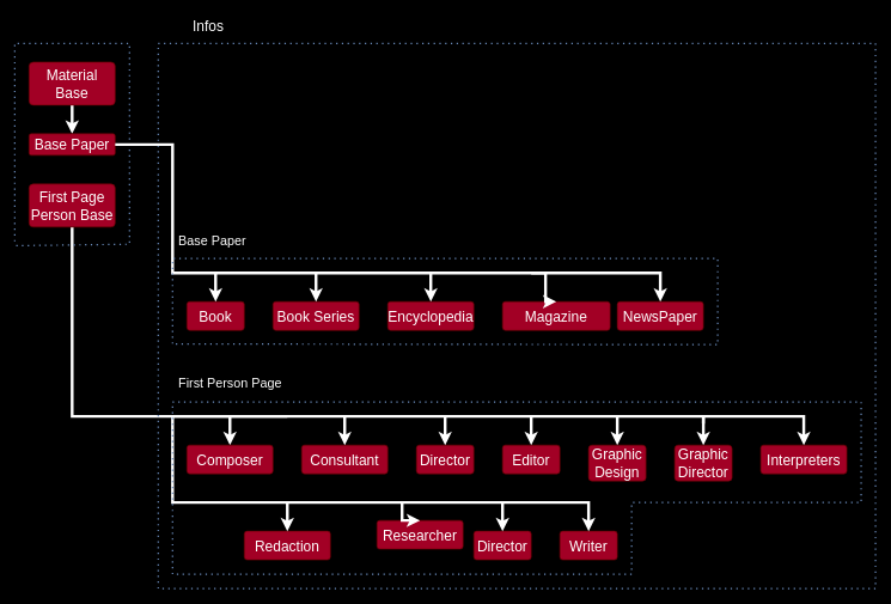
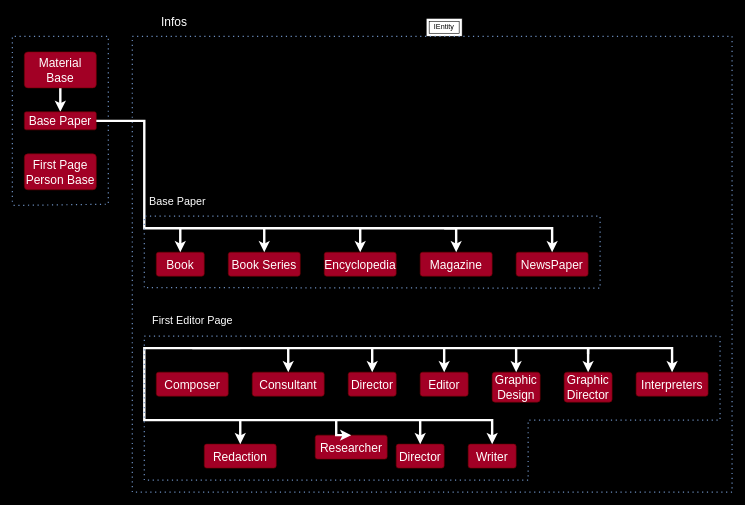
+ <mxCell id="2" value="IEntity" style="shape=ext;margin=3;double=1;whiteSpace=wrap;html=1;align=center;" parent="1" vertex="1"><mxGeometry x="710" y="30" width="60" height="30" as="geometry" /></mxCell>
- <mxCell id="38" value="Magazine" style="rounded=1;arcSize=10;whiteSpace=wrap;html=1;align=center;fontSize=20;fillColor=#a20025;strokeColor=#6F0000;fontColor=#ffffff;" vertex="1" parent="1"><mxGeometry x="700" y="420" width="150" height="40" as="geometry" /></mxCell>
+ <mxCell id="38" value="Magazine" style="rounded=1;arcSize=10;whiteSpace=wrap;html=1;align=center;fontSize=20;fillColor=#a20025;strokeColor=#6F0000;fontColor=#ffffff;" vertex="1" parent="1"><mxGeometry x="700" y="420" width="120" height="40" as="geometry" /></mxCell>
- <mxCell id="5" style="edgeStyle=orthogonalEdgeStyle;rounded=0;jumpSize=13;orthogonalLoop=1;jettySize=auto;html=1;entryX=0.5;entryY=0;entryDx=0;entryDy=0;strokeColor=#FFFFFF;strokeWidth=4;" parent="1" source="6" target="10" edge="1"><mxGeometry relative="1" as="geometry"><Array as="points"><mxPoint x="100" y="580" /><mxPoint x="320" y="580" /></Array></mxGeometry></mxCell>
- <mxCell id="33" value="First Person Page" style="text;html=1;align=center;verticalAlign=middle;resizable=0;points=[];autosize=1;strokeColor=none;fillColor=none;fontColor=#FFFFFF;fontSize=18;" parent="1" vertex="1"><mxGeometry x="240" y="520" width="160" height="30" as="geometry" /></mxCell>
+ <mxCell id="33" value="First Editor Page" style="text;html=1;align=center;verticalAlign=middle;resizable=0;points=[];autosize=1;strokeColor=none;fillColor=none;fontColor=#FFFFFF;fontSize=18;" parent="1" vertex="1"><mxGeometry x="240" y="520" width="160" height="30" as="geometry" /></mxCell>
